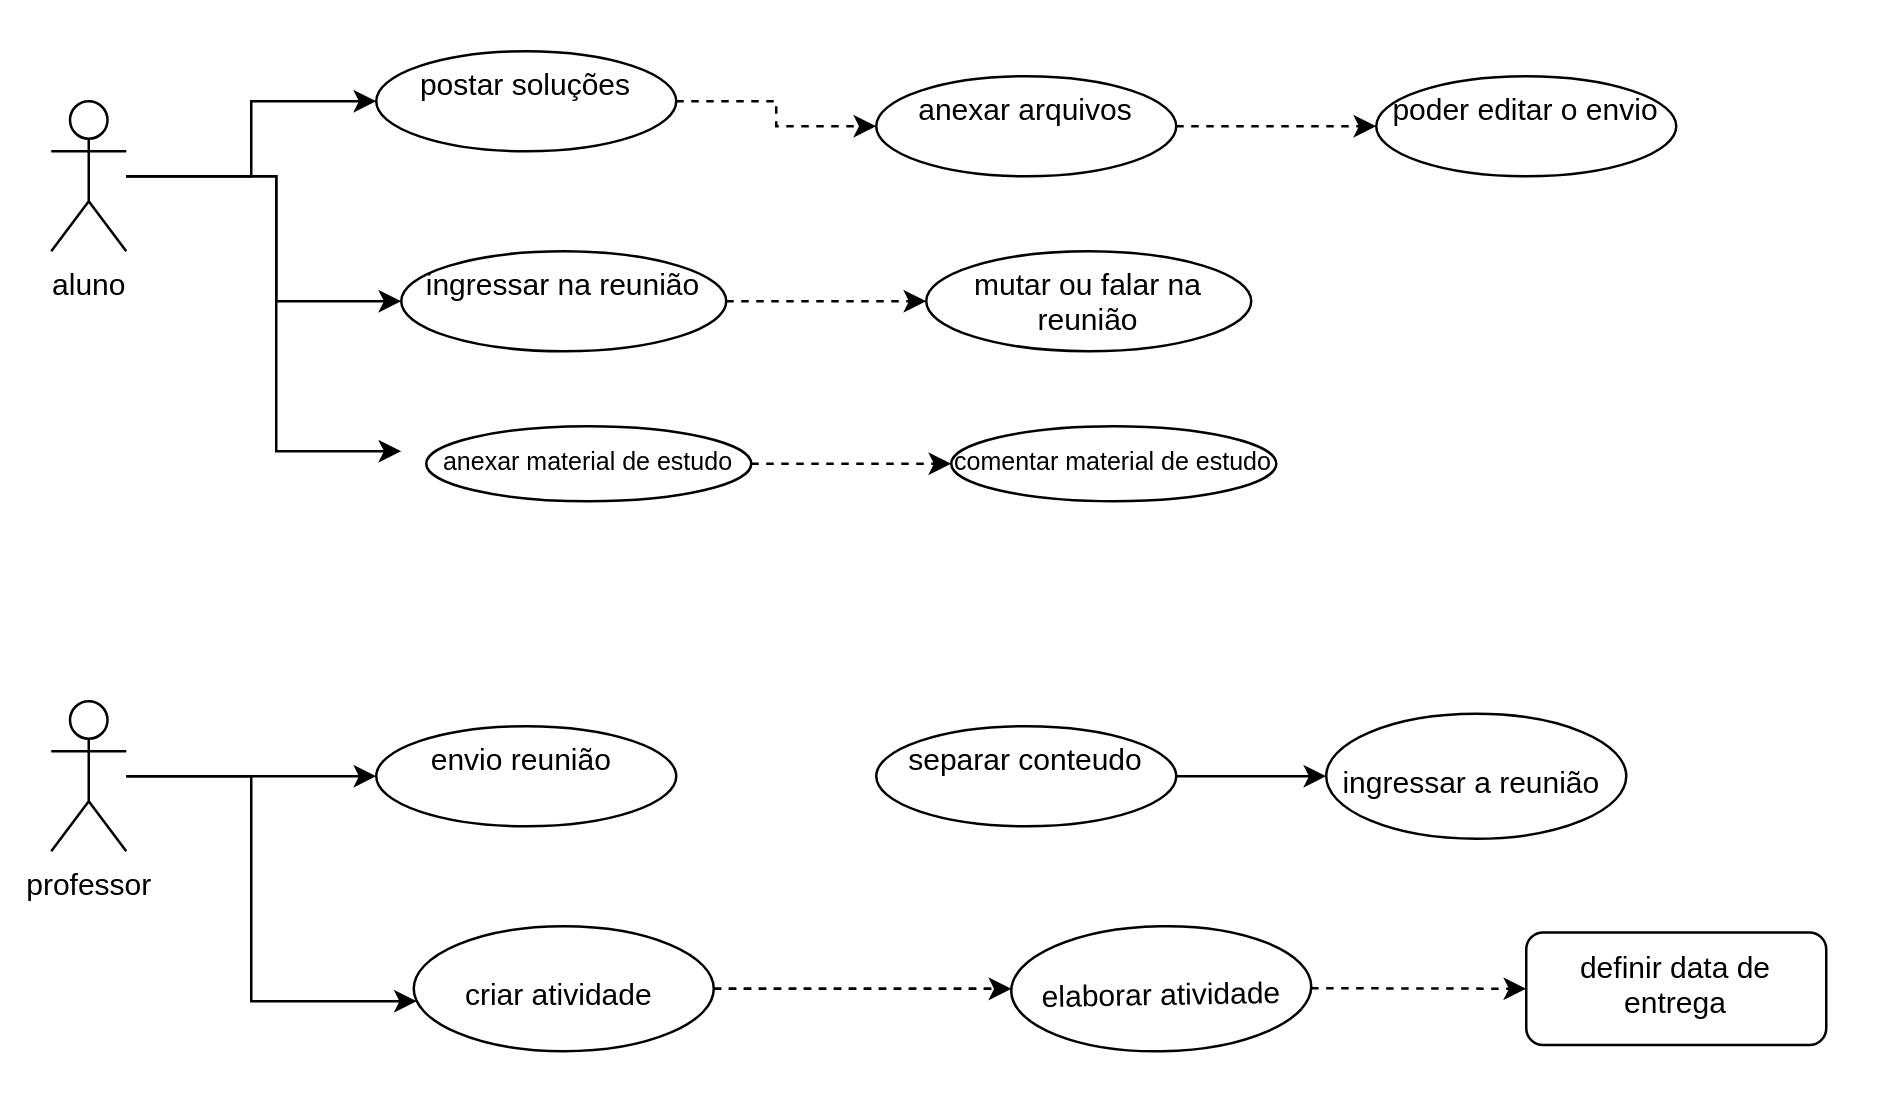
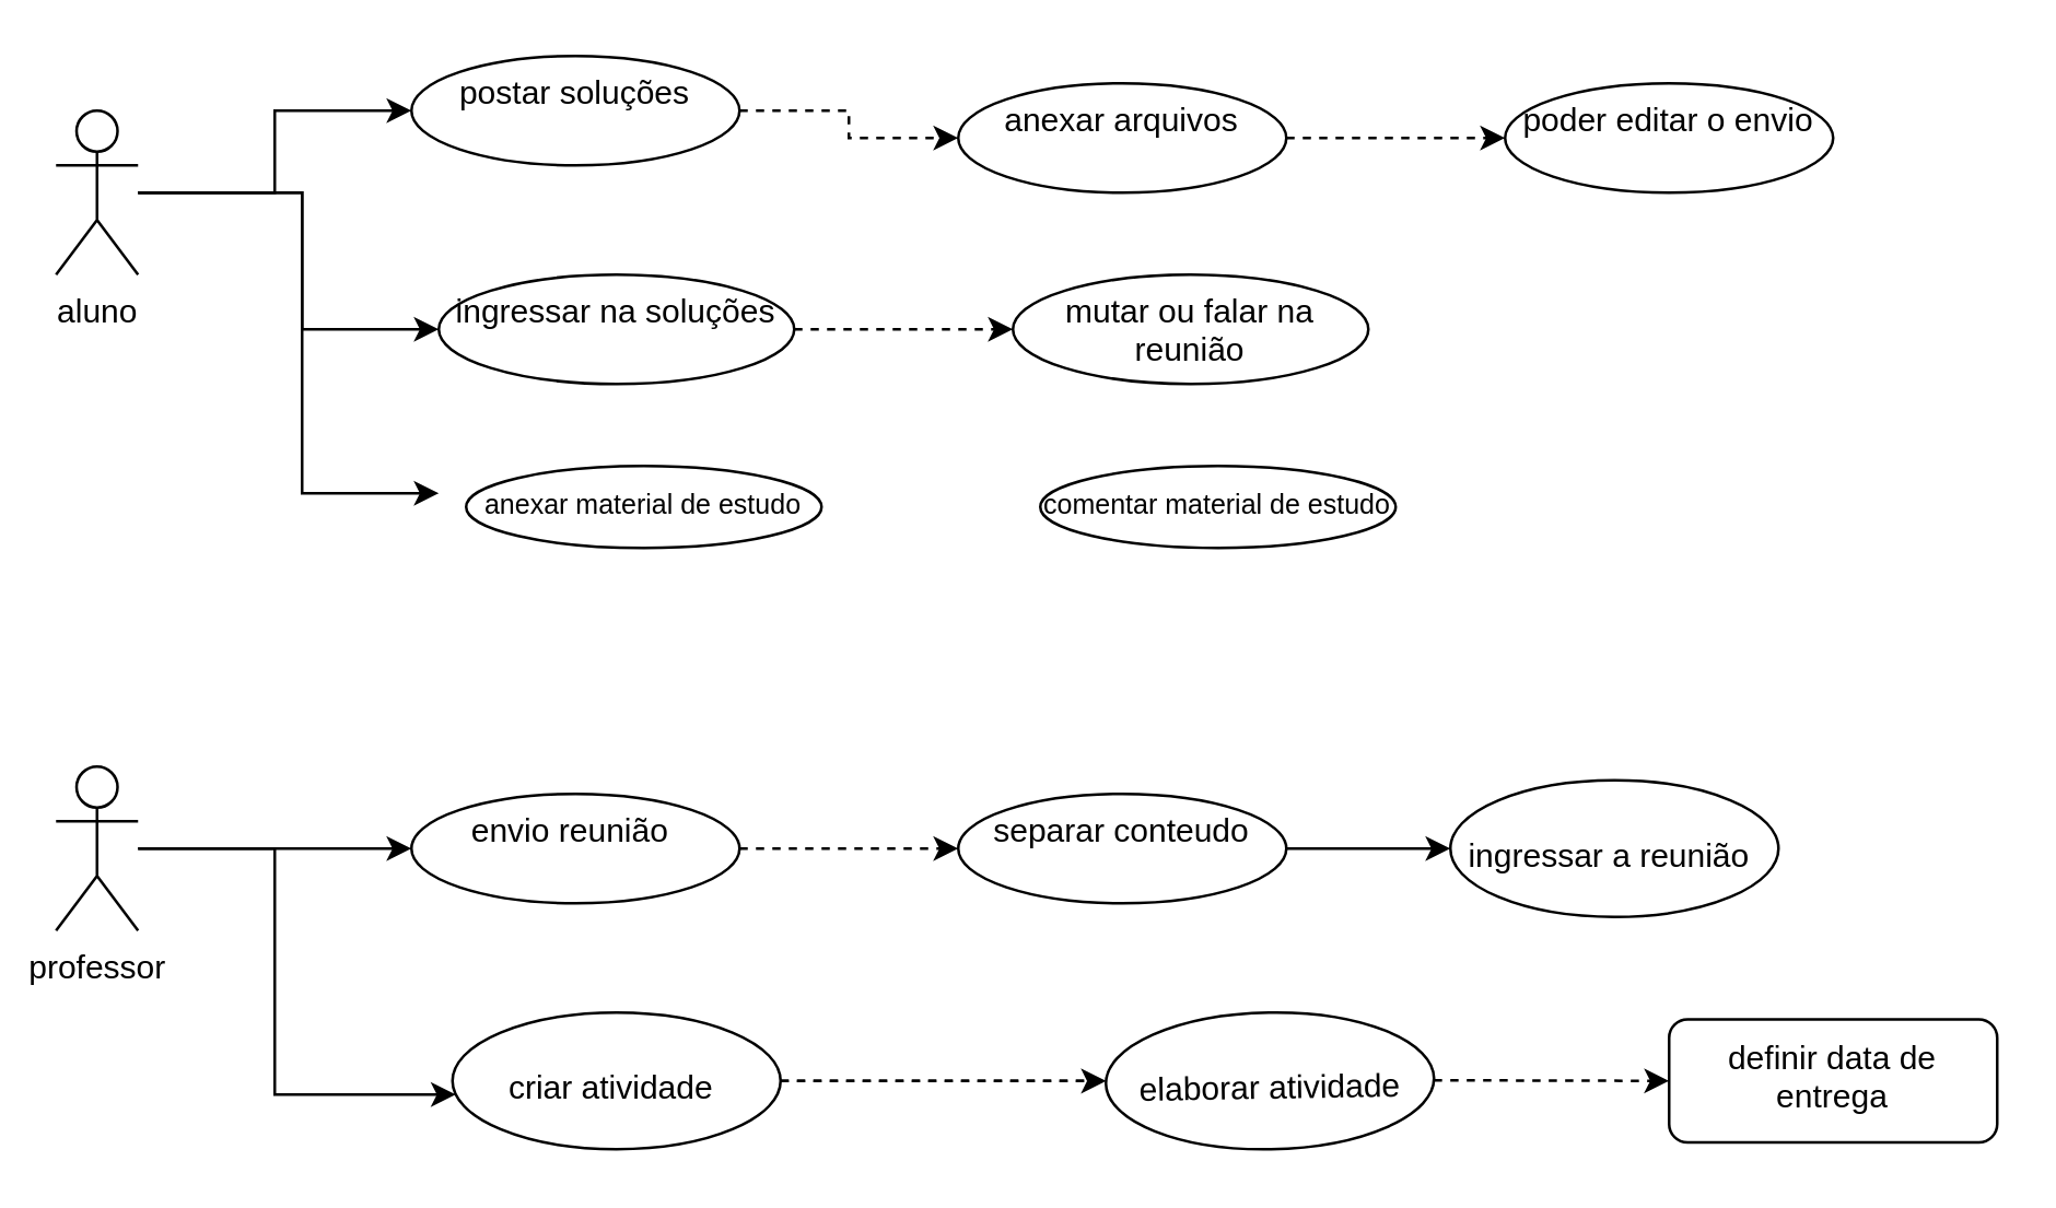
- <mxCell id="12" value="ingressar na reunião" style="ellipse;whiteSpace=wrap;html=1;verticalAlign=top;" vertex="1" parent="1"><mxGeometry x="160" y="100" width="130" height="40" as="geometry" /></mxCell>
+ <mxCell id="12" value="ingressar na soluções" style="ellipse;whiteSpace=wrap;html=1;verticalAlign=top;" vertex="1" parent="1"><mxGeometry x="160" y="100" width="130" height="40" as="geometry" /></mxCell>
- <mxCell id="13" value="" style="edgeStyle=orthogonalEdgeStyle;rounded=0;orthogonalLoop=1;jettySize=auto;html=1;dashed=1;" edge="1" parent="1" source="14" target="19"><mxGeometry relative="1" as="geometry" /></mxCell>
+ <mxCell id="20" value="" style="edgeStyle=orthogonalEdgeStyle;rounded=0;orthogonalLoop=1;jettySize=auto;html=1;dashed=1;" edge="1" parent="1" source="21" target="26"><mxGeometry relative="1" as="geometry" /></mxCell>
